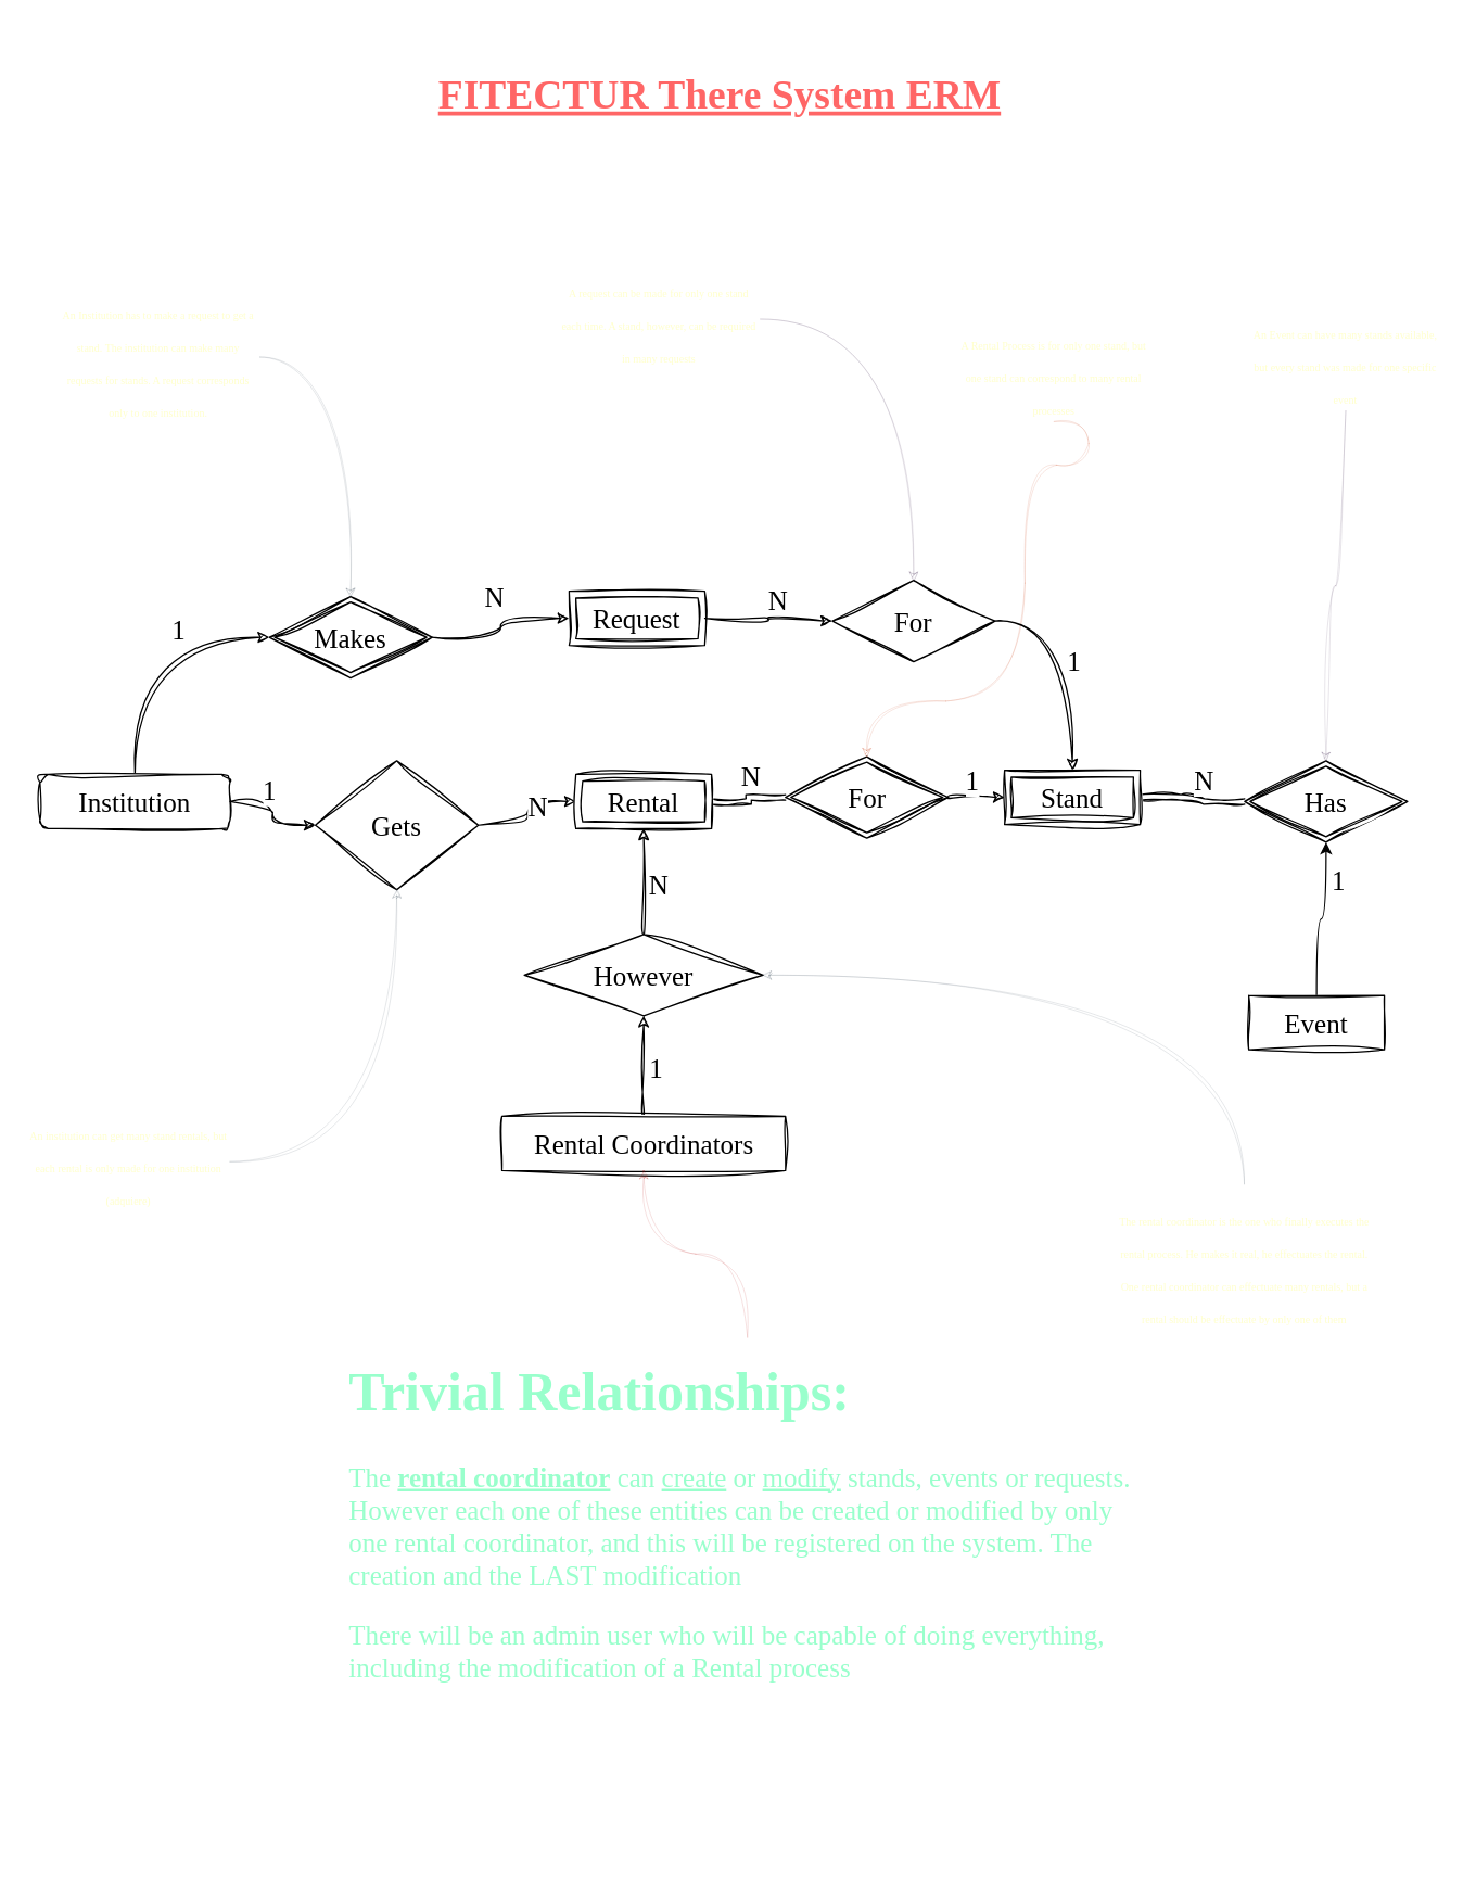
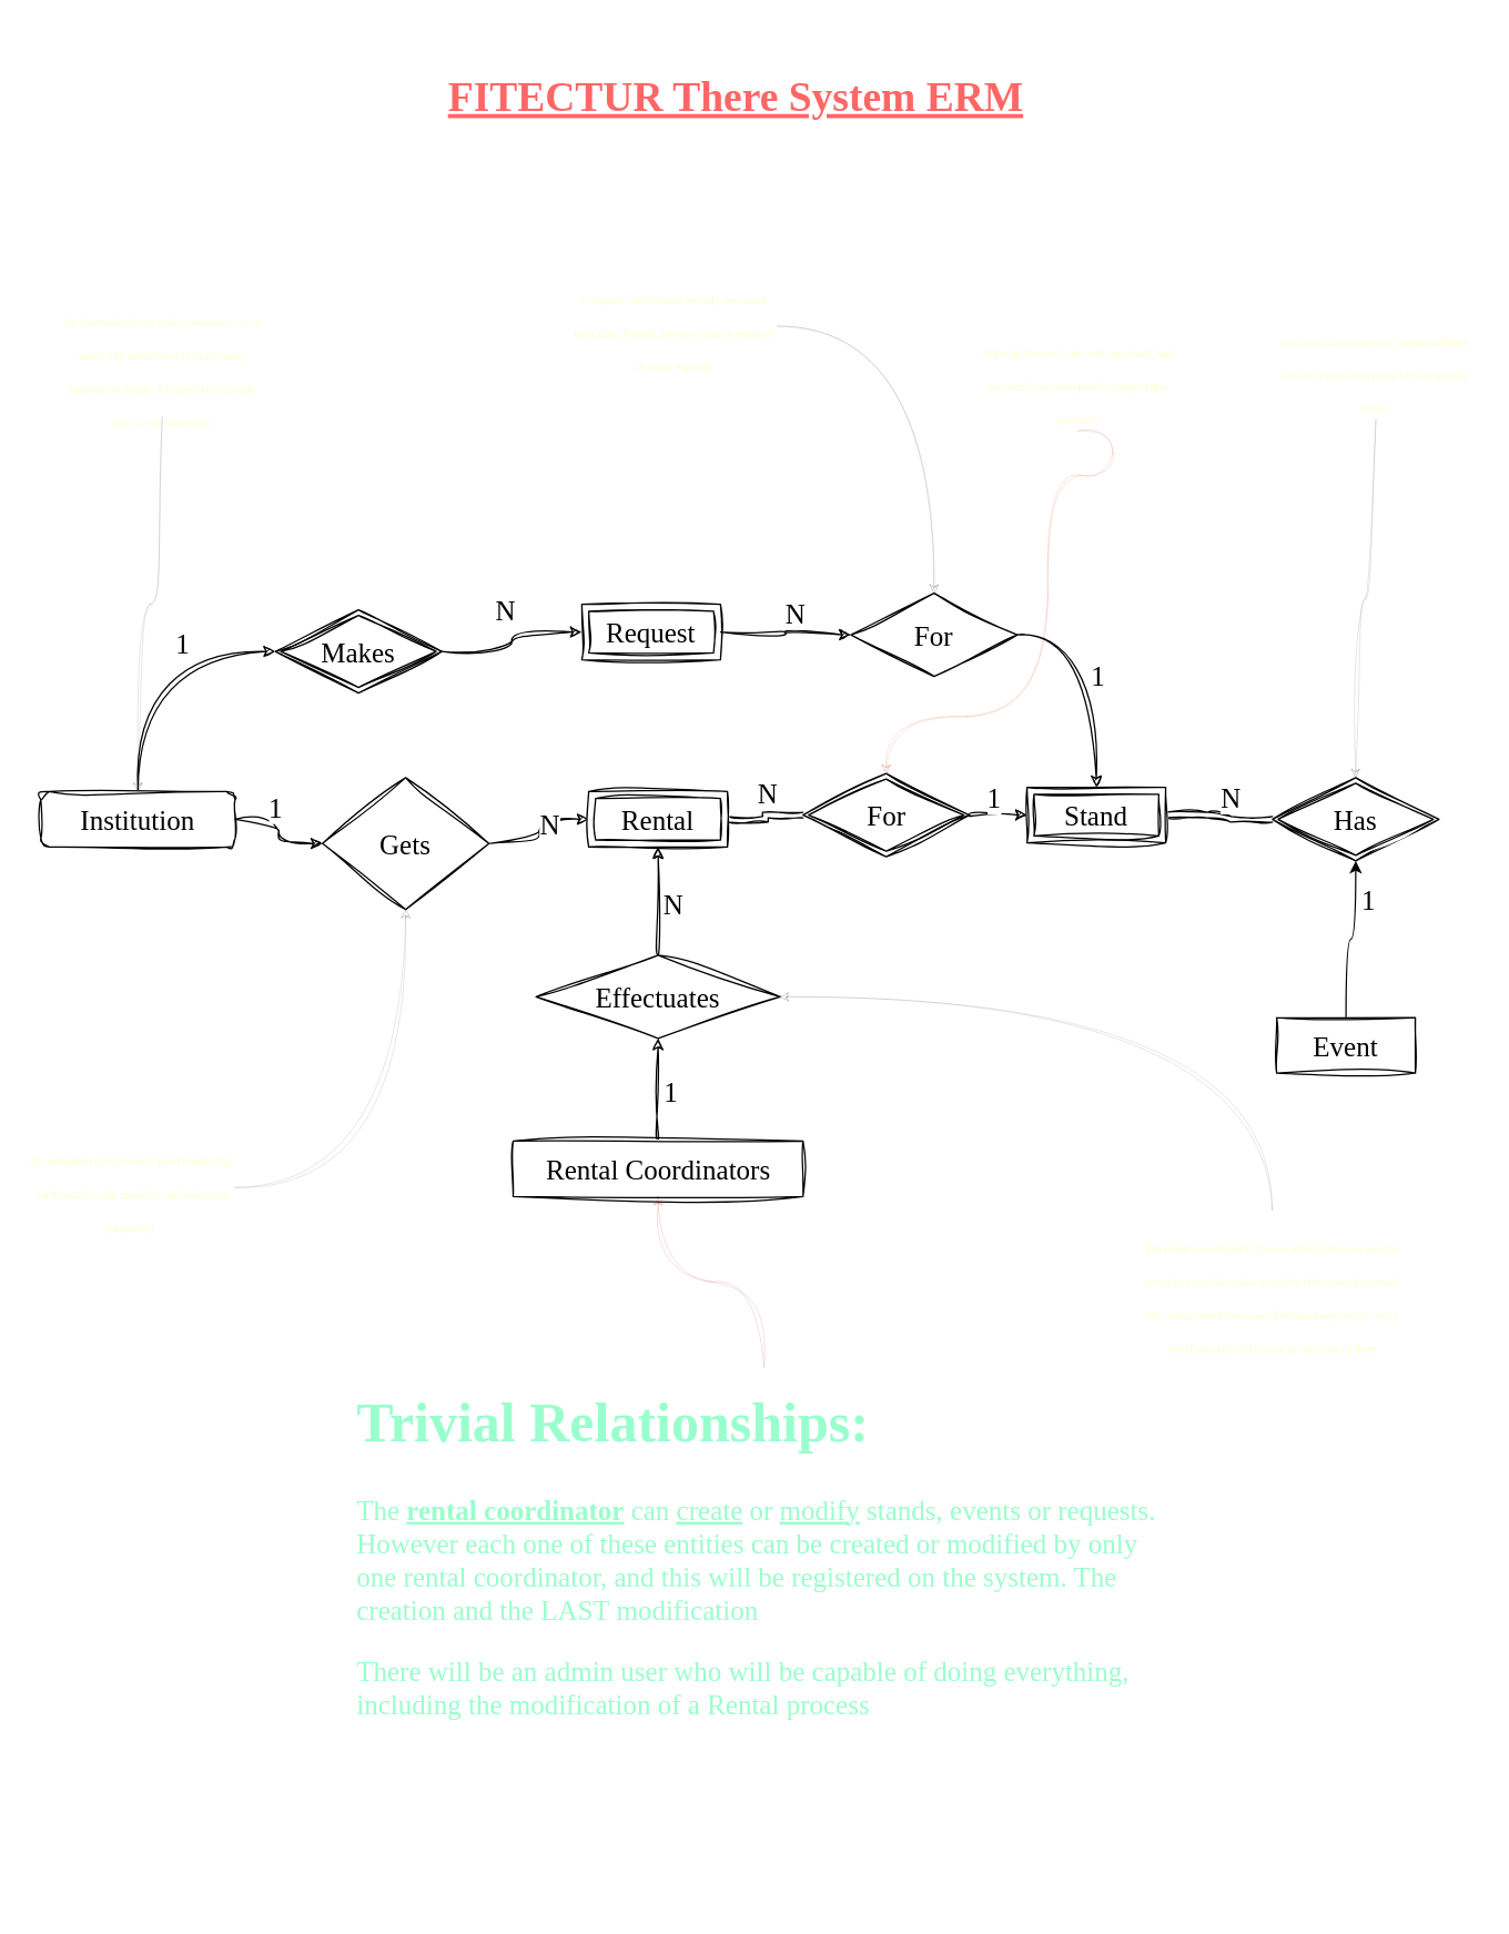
- <mxCell id="31" value="&lt;font style=&quot;font-size: 8px;&quot;&gt;An Event can have many stands available, but every stand was made for one specific event&lt;/font&gt;" style="text;strokeColor=none;align=center;fillColor=none;html=1;verticalAlign=middle;whiteSpace=wrap;rounded=0;fontSize=20;fontFamily=Architects Daughter;glass=0;shadow=0;fontColor=#FFFFCC;" vertex="1" parent="1"><mxGeometry x="917" y="227" width="149" height="75" as="geometry" /></mxCell>
+ <mxCell id="31" value="&lt;font style=&quot;font-size: 8px;&quot;&gt;An Event can have many stands available, but every stand was made for one specific makes&lt;/font&gt;" style="text;strokeColor=none;align=center;fillColor=none;html=1;verticalAlign=middle;whiteSpace=wrap;rounded=0;fontSize=20;fontFamily=Architects Daughter;glass=0;shadow=0;fontColor=#FFFFCC;" vertex="1" parent="1"><mxGeometry x="917" y="227" width="149" height="75" as="geometry" /></mxCell>
- <mxCell id="48" style="edgeStyle=orthogonalEdgeStyle;curved=1;rounded=0;hachureGap=4;orthogonalLoop=1;jettySize=auto;html=1;entryX=0.5;entryY=0;entryDx=0;entryDy=0;fontFamily=Architects Daughter;fontSource=https%3A%2F%2Ffonts.googleapis.com%2Fcss%3Ffamily%3DArchitects%2BDaughter;fontSize=16;dashed=1;dashPattern=12 12;strokeWidth=0;sketch=1;curveFitting=1;jiggle=2;fillColor=#647687;strokeColor=#314354;" edge="1" parent="1" source="49" target="42"><mxGeometry relative="1" as="geometry"><mxPoint x="347" y="376" as="targetPoint" /></mxGeometry></mxCell>
+ <mxCell id="48" style="edgeStyle=orthogonalEdgeStyle;curved=1;rounded=0;hachureGap=4;orthogonalLoop=1;jettySize=auto;html=1;fontFamily=Architects Daughter;fontSource=https%3A%2F%2Ffonts.googleapis.com%2Fcss%3Ffamily%3DArchitects%2BDaughter;fontSize=16;dashed=1;dashPattern=12 12;strokeWidth=0;sketch=1;curveFitting=1;jiggle=2;fillColor=#647687;strokeColor=#314354;" edge="1" parent="1" source="49" target="6"><mxGeometry relative="1" as="geometry"><mxPoint x="347" y="376" as="targetPoint" /></mxGeometry></mxCell>
- <mxCell id="34" value="However" style="shape=rhombus;perimeter=rhombusPerimeter;whiteSpace=wrap;html=1;align=center;sketch=1;hachureGap=4;jiggle=2;curveFitting=1;fontFamily=Architects Daughter;fontSource=https%3A%2F%2Ffonts.googleapis.com%2Fcss%3Ffamily%3DArchitects%2BDaughter;fontSize=20;" vertex="1" parent="1"><mxGeometry x="386" y="688" width="176" height="60" as="geometry" /></mxCell>
+ <mxCell id="34" value="Effectuates" style="shape=rhombus;perimeter=rhombusPerimeter;whiteSpace=wrap;html=1;align=center;sketch=1;hachureGap=4;jiggle=2;curveFitting=1;fontFamily=Architects Daughter;fontSource=https%3A%2F%2Ffonts.googleapis.com%2Fcss%3Ffamily%3DArchitects%2BDaughter;fontSize=20;" vertex="1" parent="1"><mxGeometry x="386" y="688" width="176" height="60" as="geometry" /></mxCell>
